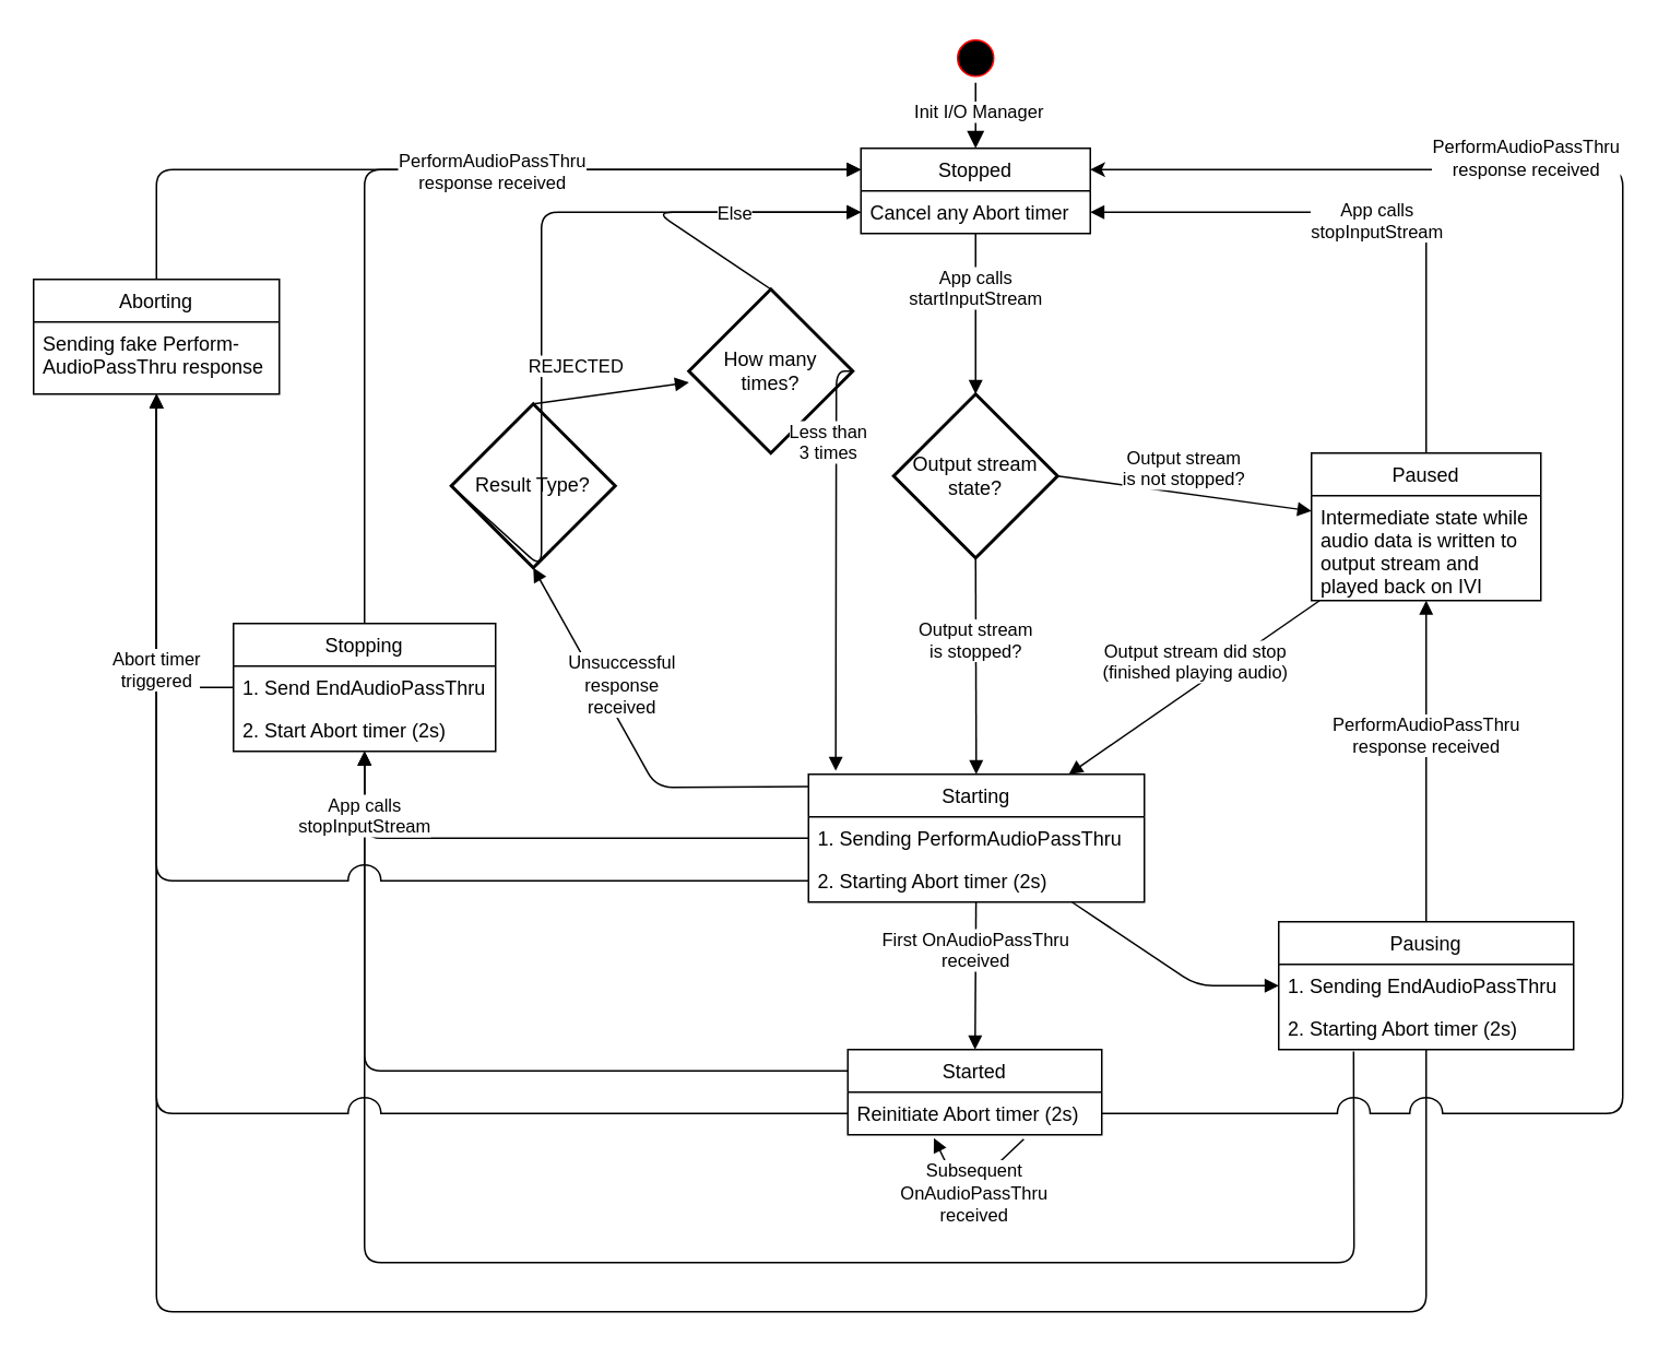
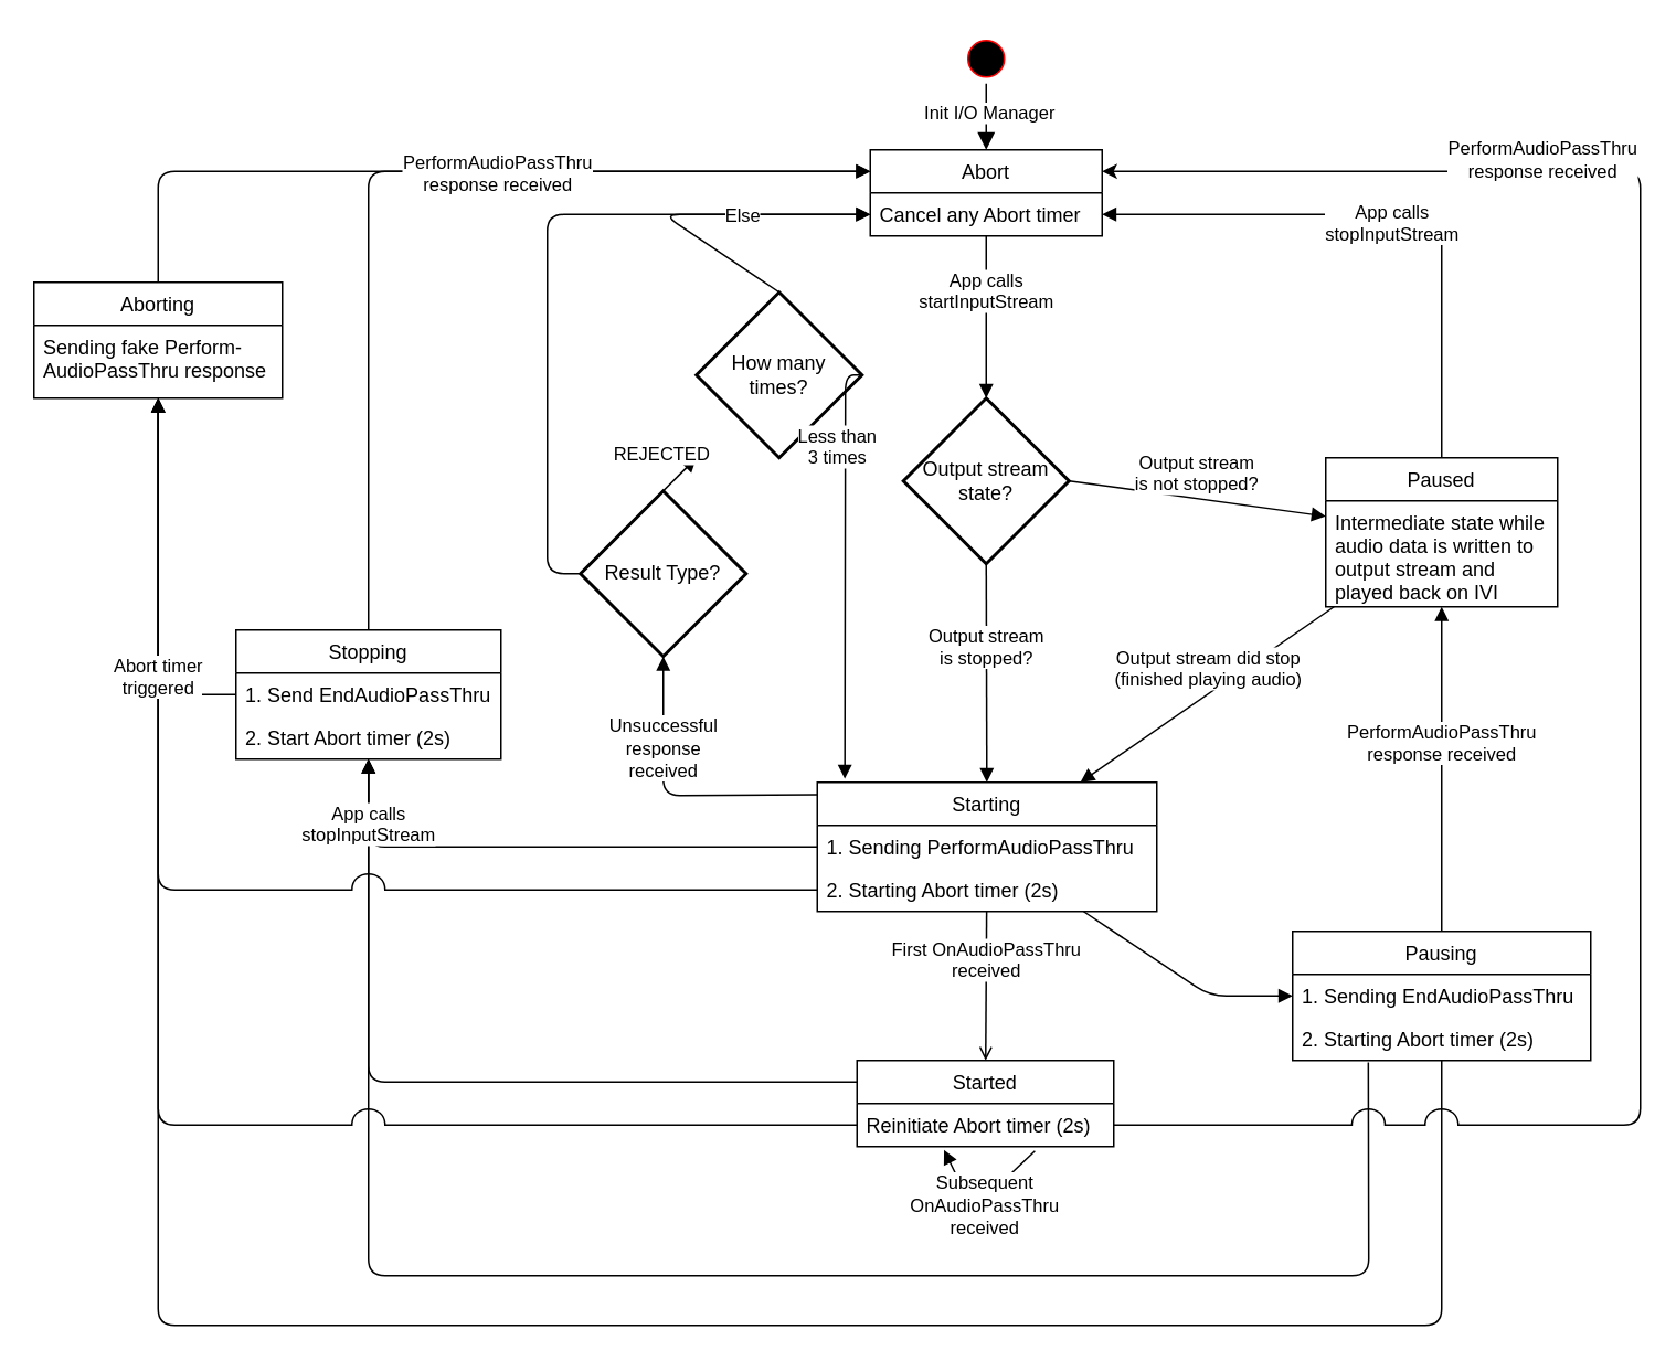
- <mxCell id="5" value="Stopped" style="swimlane;fontStyle=0;childLayout=stackLayout;horizontal=1;startSize=26;fillColor=none;horizontalStack=0;resizeParent=1;resizeParentMax=0;resizeLast=0;collapsible=1;marginBottom=0;" parent="1" vertex="1"><mxGeometry x="525" y="90" width="140" height="52" as="geometry" /></mxCell>
+ <mxCell id="5" value="Abort" style="swimlane;fontStyle=0;childLayout=stackLayout;horizontal=1;startSize=26;fillColor=none;horizontalStack=0;resizeParent=1;resizeParentMax=0;resizeLast=0;collapsible=1;marginBottom=0;" parent="1" vertex="1"><mxGeometry x="525" y="90" width="140" height="52" as="geometry" /></mxCell>
- <mxCell id="37" value="Result Type?" style="strokeWidth=2;html=1;shape=mxgraph.flowchart.decision;whiteSpace=wrap;" parent="1" vertex="1"><mxGeometry x="275" y="246" width="100" height="100" as="geometry" /></mxCell>
+ <mxCell id="37" value="Result Type?" style="strokeWidth=2;html=1;shape=mxgraph.flowchart.decision;whiteSpace=wrap;" parent="1" vertex="1"><mxGeometry x="350" y="296" width="100" height="100" as="geometry" /></mxCell>
- <mxCell id="20" value="&lt;div&gt;First OnAudioPassThru&lt;/div&gt;&lt;div&gt;received&lt;br&gt;&lt;/div&gt;" style="html=1;verticalAlign=bottom;endArrow=block;" parent="1" source="9" target="17" edge="1"><mxGeometry width="80" relative="1" as="geometry"><mxPoint x="500" y="620" as="sourcePoint" /><mxPoint x="580" y="620" as="targetPoint" /></mxGeometry></mxCell>
+ <mxCell id="20" value="&lt;div&gt;First OnAudioPassThru&lt;/div&gt;&lt;div&gt;received&lt;br&gt;&lt;/div&gt;" style="html=1;verticalAlign=bottom;endArrow=open;" parent="1" source="9" target="17" edge="1"><mxGeometry width="80" relative="1" as="geometry"><mxPoint x="500" y="620" as="sourcePoint" /><mxPoint x="580" y="620" as="targetPoint" /></mxGeometry></mxCell>
